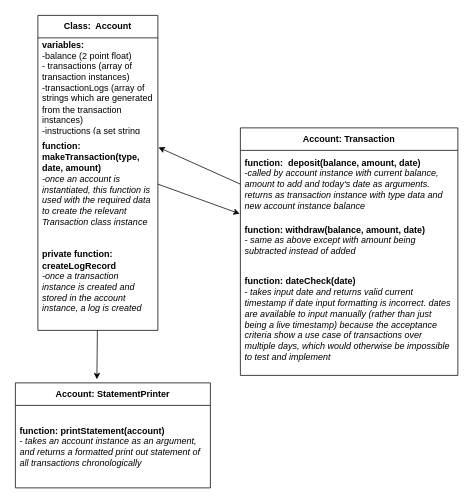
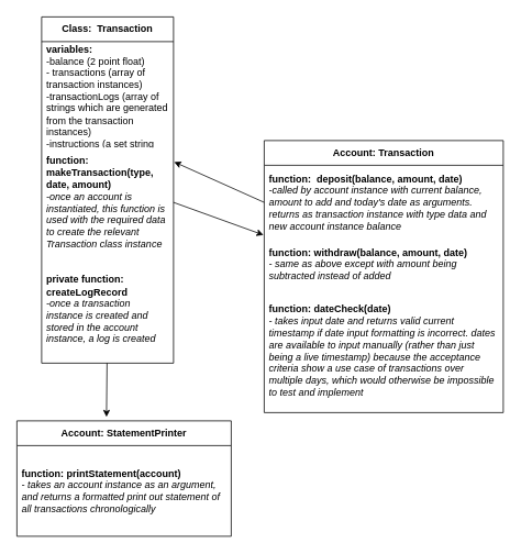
- <mxCell id="2" value="&lt;b&gt;Class:&amp;nbsp; Account&lt;/b&gt;" style="swimlane;fontStyle=0;childLayout=stackLayout;horizontal=1;startSize=30;horizontalStack=0;resizeParent=1;resizeParentMax=0;resizeLast=0;collapsible=1;marginBottom=0;whiteSpace=wrap;html=1;" vertex="1" parent="1"><mxGeometry x="50" y="20" width="160" height="420" as="geometry" /></mxCell>
+ <mxCell id="2" value="&lt;b&gt;Class:&amp;nbsp; Transaction&lt;/b&gt;" style="swimlane;fontStyle=0;childLayout=stackLayout;horizontal=1;startSize=30;horizontalStack=0;resizeParent=1;resizeParentMax=0;resizeLast=0;collapsible=1;marginBottom=0;whiteSpace=wrap;html=1;" vertex="1" parent="1"><mxGeometry x="50" y="20" width="160" height="420" as="geometry" /></mxCell>
